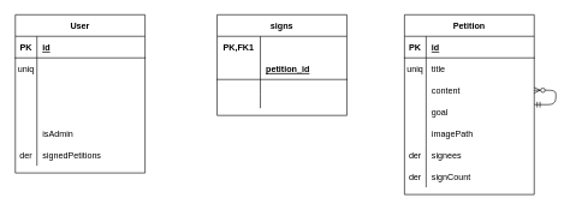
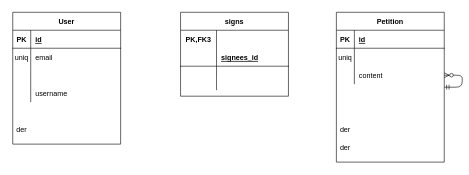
- <mxCell id="44" value="PK,FK1" style="shape=partialRectangle;connectable=0;fillColor=none;top=0;left=0;bottom=0;right=0;fontStyle=1;overflow=hidden;" vertex="1" parent="43"><mxGeometry width="60" height="30" as="geometry" /></mxCell>
+ <mxCell id="44" value="PK,FK3" style="shape=partialRectangle;connectable=0;fillColor=none;top=0;left=0;bottom=0;right=0;fontStyle=1;overflow=hidden;" vertex="1" parent="43"><mxGeometry width="60" height="30" as="geometry" /></mxCell>
+ <mxCell id="8" value="email" style="shape=partialRectangle;connectable=0;fillColor=none;top=0;left=0;bottom=0;right=0;align=left;spacingLeft=6;overflow=hidden;" vertex="1" parent="6"><mxGeometry x="30" width="150" height="30" as="geometry" /></mxCell>
- <mxCell id="26" value="title" style="shape=partialRectangle;connectable=0;fillColor=none;top=0;left=0;bottom=0;right=0;align=left;spacingLeft=6;overflow=hidden;" vertex="1" parent="24"><mxGeometry x="30" width="150" height="30" as="geometry" /></mxCell>
- <mxCell id="46" value="petition_id" style="shape=partialRectangle;connectable=0;fillColor=none;top=0;left=0;bottom=0;right=0;align=left;spacingLeft=6;fontStyle=5;overflow=hidden;" vertex="1" parent="45"><mxGeometry x="60" width="120" height="30" as="geometry" /></mxCell>
+ <mxCell id="46" value="signees_id" style="shape=partialRectangle;connectable=0;fillColor=none;top=0;left=0;bottom=0;right=0;align=left;spacingLeft=6;fontStyle=5;overflow=hidden;" vertex="1" parent="45"><mxGeometry x="60" width="120" height="30" as="geometry" /></mxCell>
+ <mxCell id="13" value="username" style="shape=partialRectangle;connectable=0;fillColor=none;top=0;left=0;bottom=0;right=0;align=left;spacingLeft=6;overflow=hidden;" vertex="1" parent="11"><mxGeometry x="30" width="150" height="30" as="geometry" /></mxCell>
- <mxCell id="32" value="goal" style="shape=partialRectangle;connectable=0;fillColor=none;top=0;left=0;bottom=0;right=0;align=left;spacingLeft=6;overflow=hidden;" vertex="1" parent="30"><mxGeometry x="30" width="150" height="30" as="geometry" /></mxCell>
- <mxCell id="16" value="isAdmin" style="shape=partialRectangle;connectable=0;fillColor=none;top=0;left=0;bottom=0;right=0;align=left;spacingLeft=6;overflow=hidden;" vertex="1" parent="14"><mxGeometry x="30" width="150" height="30" as="geometry" /></mxCell>
- <mxCell id="35" value="imagePath" style="shape=partialRectangle;connectable=0;fillColor=none;top=0;left=0;bottom=0;right=0;align=left;spacingLeft=6;overflow=hidden;" vertex="1" parent="33"><mxGeometry x="30" width="150" height="30" as="geometry" /></mxCell>
- <mxCell id="19" value="signedPetitions" style="shape=partialRectangle;connectable=0;fillColor=none;top=0;left=0;bottom=0;right=0;align=left;spacingLeft=6;overflow=hidden;" vertex="1" parent="17"><mxGeometry x="30" width="150" height="30" as="geometry" /></mxCell>
- <mxCell id="38" value="signees" style="shape=partialRectangle;connectable=0;fillColor=none;top=0;left=0;bottom=0;right=0;align=left;spacingLeft=6;overflow=hidden;" vertex="1" parent="36"><mxGeometry x="30" width="150" height="30" as="geometry" /></mxCell>
- <mxCell id="41" value="signCount" style="shape=partialRectangle;connectable=0;fillColor=none;top=0;left=0;bottom=0;right=0;align=left;spacingLeft=6;overflow=hidden;" vertex="1" parent="39"><mxGeometry x="30" width="150" height="30" as="geometry" /></mxCell>
